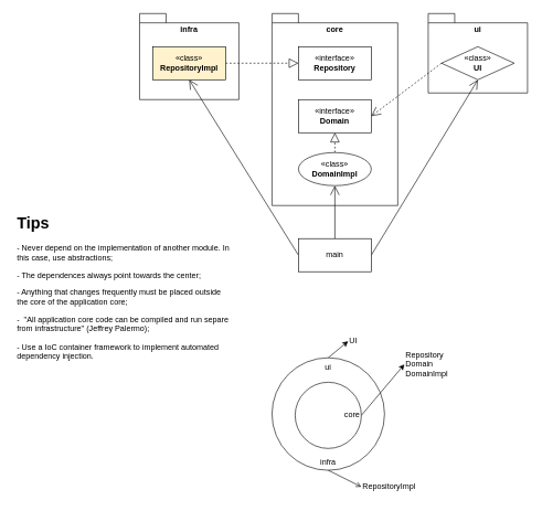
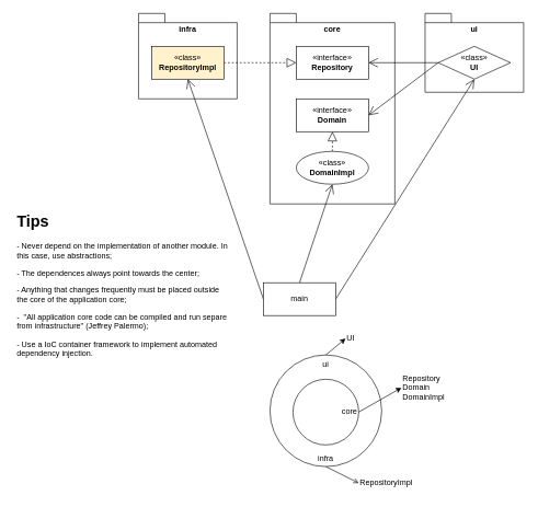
+ <mxCell id="15" value="" style="endArrow=open;endFill=1;endSize=12;html=1;rounded=0;exitX=0;exitY=0.5;exitDx=0;exitDy=0;entryX=1;entryY=0.5;entryDx=0;entryDy=0;" edge="1" parent="1" source="14" target="6"><mxGeometry width="160" relative="1" as="geometry"><mxPoint x="300" y="380" as="sourcePoint" /><mxPoint x="560" y="92" as="targetPoint" /></mxGeometry></mxCell>
- <mxCell id="16" value="" style="endArrow=open;endFill=1;endSize=12;html=1;rounded=0;exitX=0;exitY=0.5;exitDx=0;exitDy=0;entryX=1;entryY=0.5;entryDx=0;entryDy=0;dashed=1;" edge="1" parent="1" source="14" target="4"><mxGeometry width="160" relative="1" as="geometry"><mxPoint x="410" y="380" as="sourcePoint" /><mxPoint x="570" y="380" as="targetPoint" /></mxGeometry></mxCell>
+ <mxCell id="16" value="" style="endArrow=open;endFill=1;endSize=12;html=1;rounded=0;exitX=0;exitY=0.5;exitDx=0;exitDy=0;entryX=1;entryY=0.5;entryDx=0;entryDy=0;" edge="1" parent="1" source="14" target="4"><mxGeometry width="160" relative="1" as="geometry"><mxPoint x="410" y="380" as="sourcePoint" /><mxPoint x="570" y="380" as="targetPoint" /></mxGeometry></mxCell>
- <mxCell id="17" value="main" style="html=1;whiteSpace=wrap;" vertex="1" parent="1"><mxGeometry x="450" y="360" width="110" height="50" as="geometry" /></mxCell>
+ <mxCell id="17" value="main" style="html=1;whiteSpace=wrap;" vertex="1" parent="1"><mxGeometry x="400" y="430" width="110" height="50" as="geometry" /></mxCell>
- <mxCell id="26" value="Repository&lt;br&gt;Domain&lt;br&gt;DomainImpl" style="text;html=1;strokeColor=none;fillColor=none;align=left;verticalAlign=middle;whiteSpace=wrap;rounded=0;" vertex="1" parent="1"><mxGeometry x="610" y="530" width="110" height="40" as="geometry" /></mxCell>
+ <mxCell id="26" value="Repository&lt;br&gt;Domain&lt;br&gt;DomainImpl" style="text;html=1;strokeColor=none;fillColor=none;align=left;verticalAlign=middle;whiteSpace=wrap;rounded=0;" vertex="1" parent="1"><mxGeometry x="610" y="570" width="110" height="40" as="geometry" /></mxCell>
